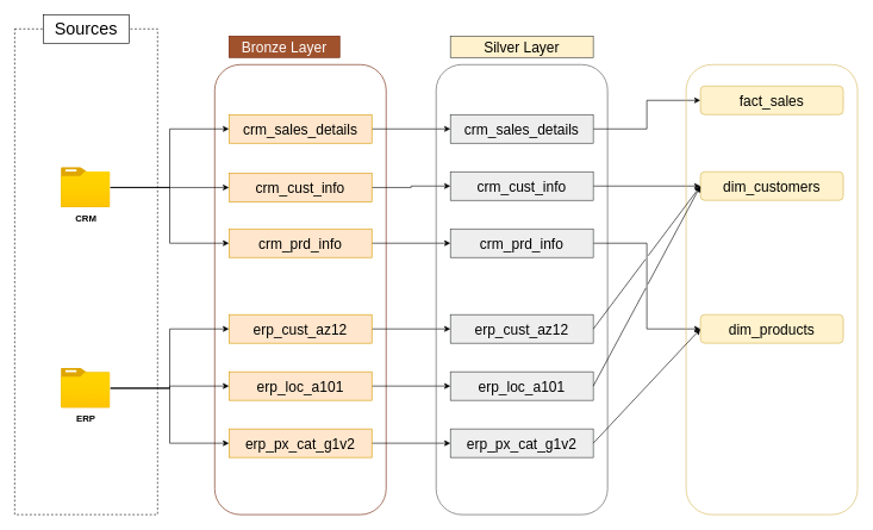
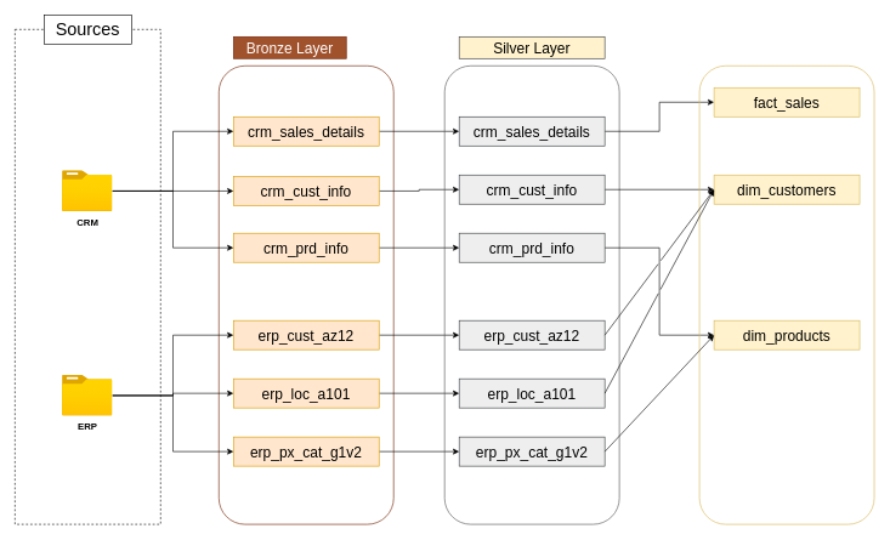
- <mxCell id="42" value="&lt;span style=&quot;font-size: 20px;&quot;&gt;fact_sales&lt;/span&gt;" style="whiteSpace=wrap;html=1;fontSize=24;fillColor=#fff2cc;strokeColor=#d6b656;rounded=1;" vertex="1" parent="1"><mxGeometry x="980" y="120" width="200" height="40" as="geometry" /></mxCell>
+ <mxCell id="42" value="&lt;span style=&quot;font-size: 20px;&quot;&gt;fact_sales&lt;/span&gt;" style="rounded=0;whiteSpace=wrap;html=1;fontSize=24;fillColor=#fff2cc;strokeColor=#d6b656;" vertex="1" parent="1"><mxGeometry x="980" y="120" width="200" height="40" as="geometry" /></mxCell>
- <mxCell id="43" value="&lt;span style=&quot;font-size: 20px;&quot;&gt;dim_customers&lt;/span&gt;" style="whiteSpace=wrap;html=1;fontSize=24;fillColor=#fff2cc;strokeColor=#d6b656;rounded=1;" vertex="1" parent="1"><mxGeometry x="980" y="240" width="200" height="40" as="geometry" /></mxCell>
+ <mxCell id="43" value="&lt;span style=&quot;font-size: 20px;&quot;&gt;dim_customers&lt;/span&gt;" style="rounded=0;whiteSpace=wrap;html=1;fontSize=24;fillColor=#fff2cc;strokeColor=#d6b656;" vertex="1" parent="1"><mxGeometry x="980" y="240" width="200" height="40" as="geometry" /></mxCell>
- <mxCell id="44" value="&lt;span style=&quot;font-size: 20px;&quot;&gt;dim_products&lt;/span&gt;" style="whiteSpace=wrap;html=1;fontSize=24;fillColor=#fff2cc;strokeColor=#d6b656;rounded=1;" vertex="1" parent="1"><mxGeometry x="980" y="440" width="200" height="40" as="geometry" /></mxCell>
+ <mxCell id="44" value="&lt;span style=&quot;font-size: 20px;&quot;&gt;dim_products&lt;/span&gt;" style="rounded=0;whiteSpace=wrap;html=1;fontSize=24;fillColor=#fff2cc;strokeColor=#d6b656;" vertex="1" parent="1"><mxGeometry x="980" y="440" width="200" height="40" as="geometry" /></mxCell>
